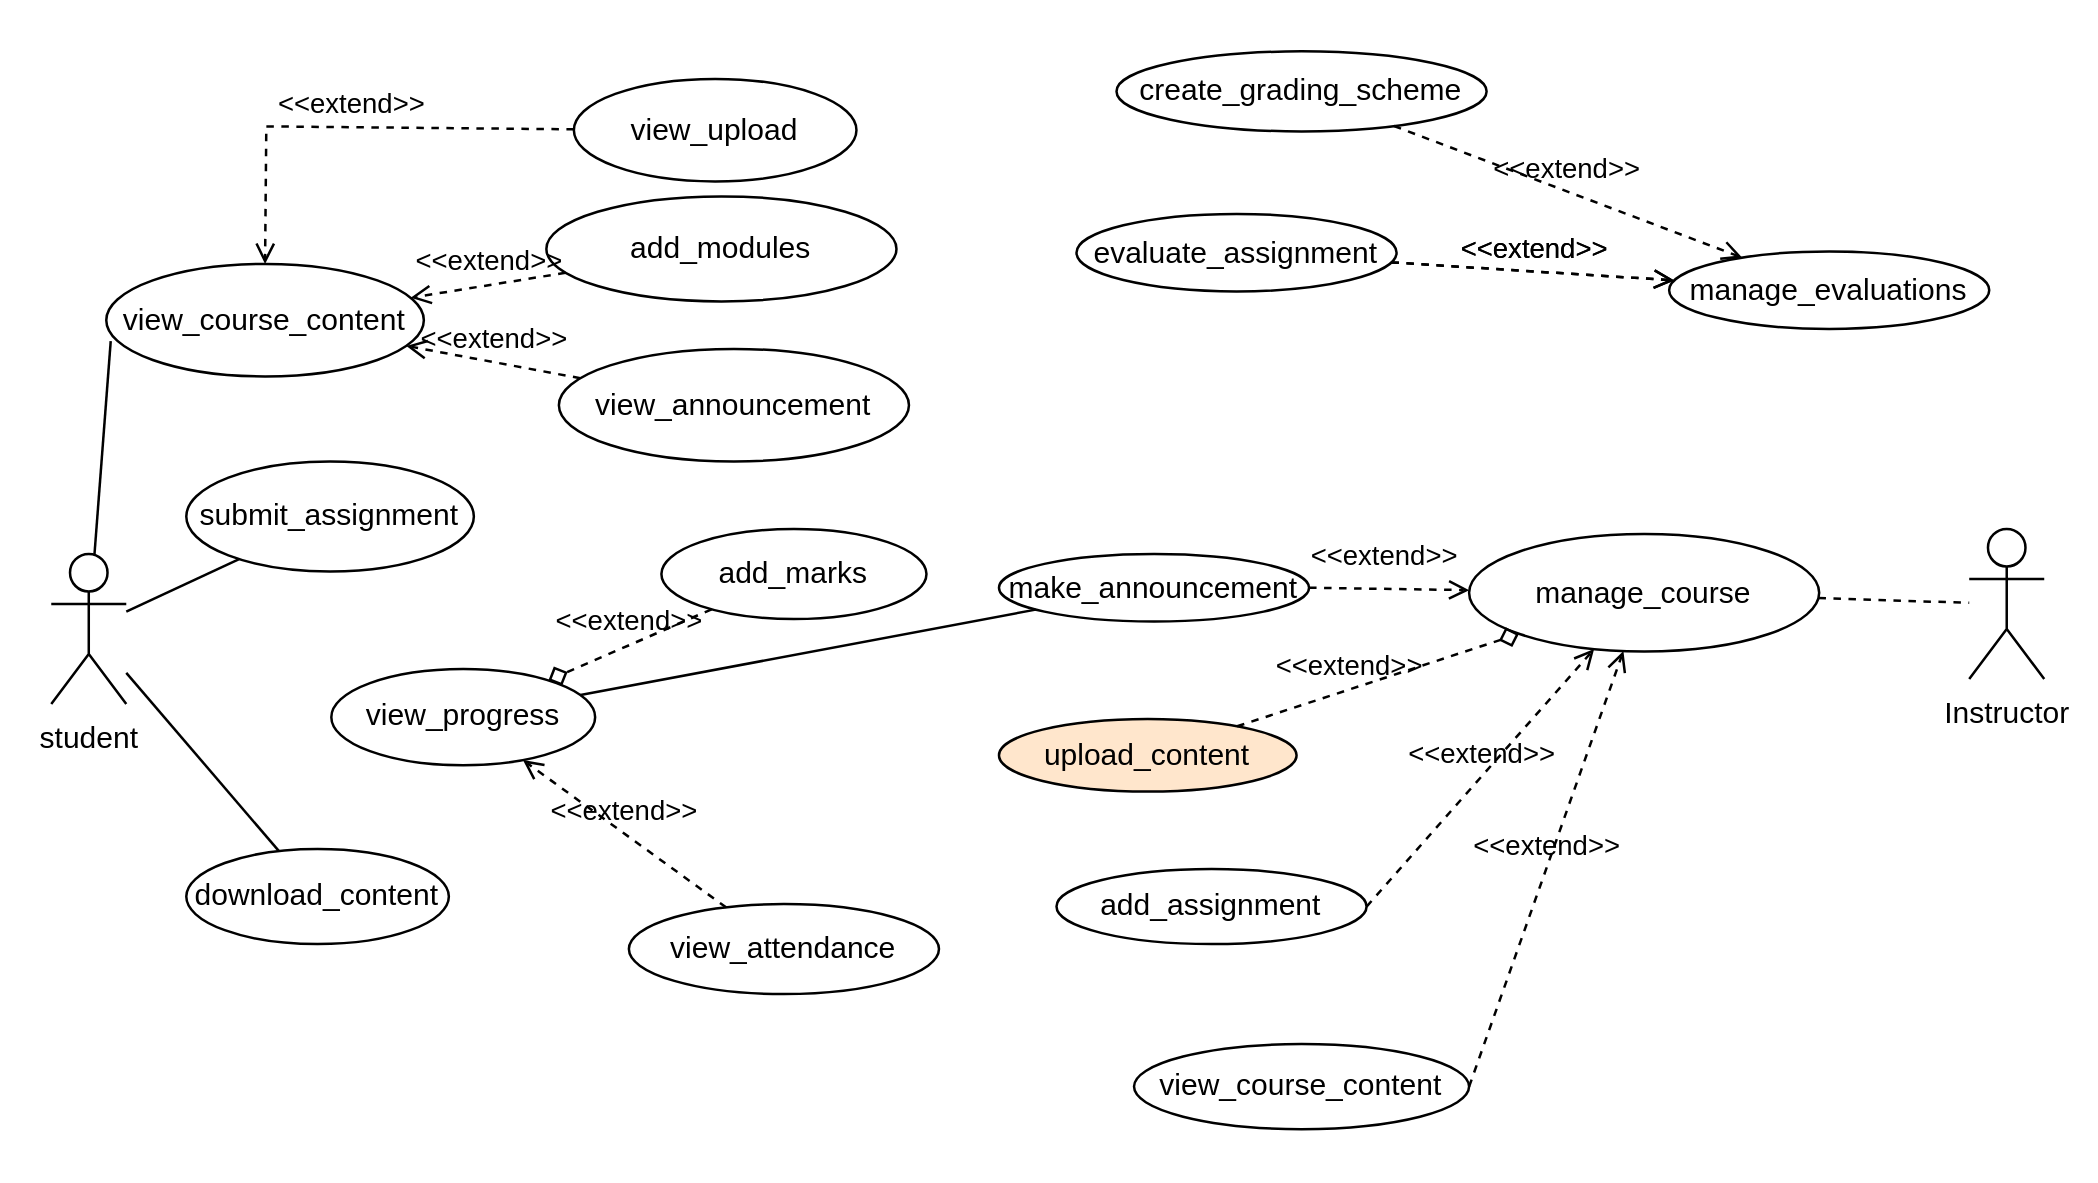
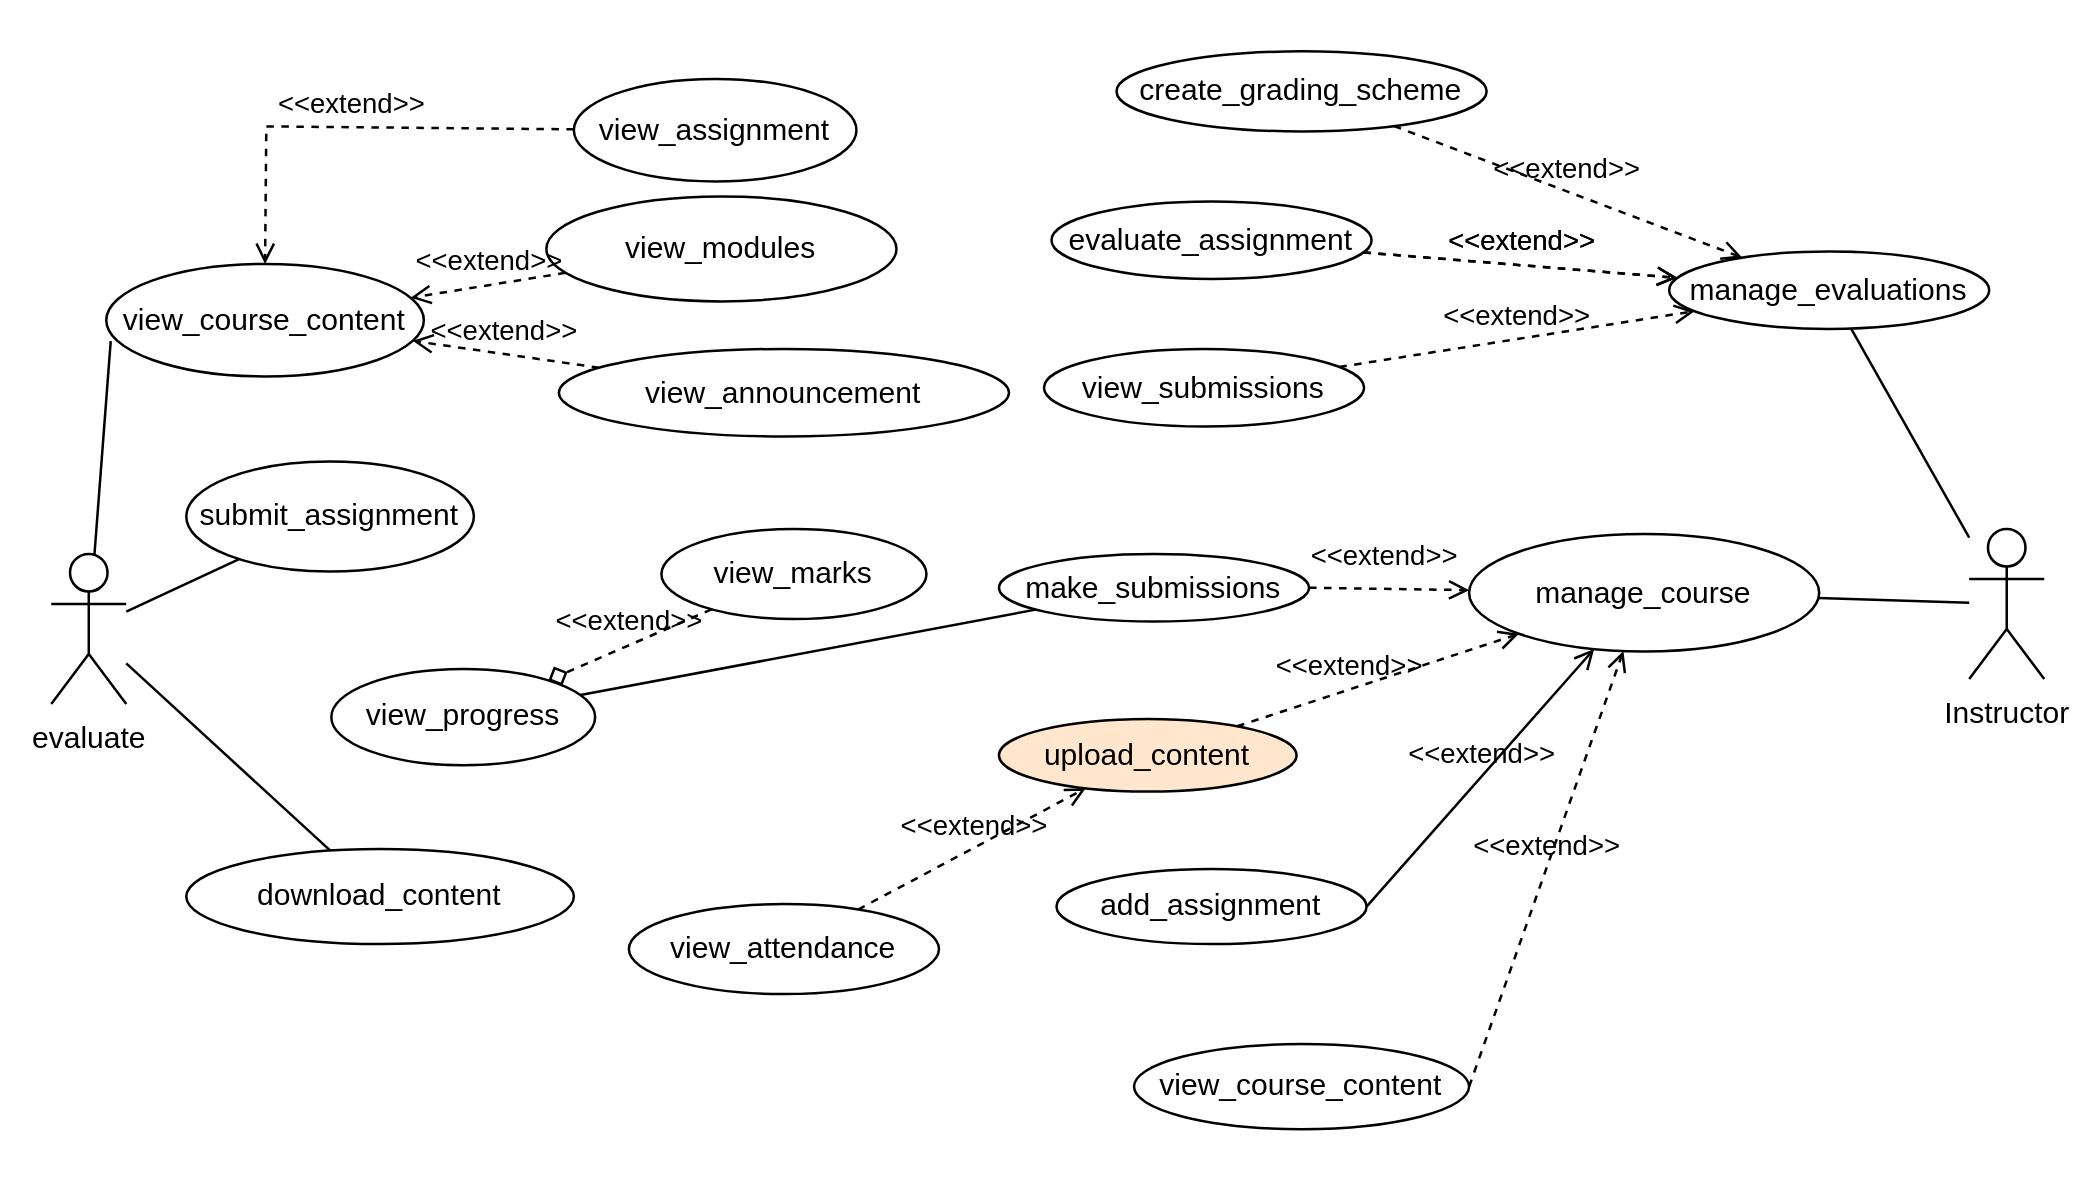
- <mxCell id="4" value="view_upload" style="ellipse;whiteSpace=wrap;html=1;" parent="1" vertex="1"><mxGeometry x="229" y="31" width="113" height="41" as="geometry" /></mxCell>
+ <mxCell id="4" value="view_assignment" style="ellipse;whiteSpace=wrap;html=1;" parent="1" vertex="1"><mxGeometry x="229" y="31" width="113" height="41" as="geometry" /></mxCell>
- <mxCell id="5" value="add_modules" style="ellipse;whiteSpace=wrap;html=1;" parent="1" vertex="1"><mxGeometry x="218" y="78" width="140" height="42" as="geometry" /></mxCell>
+ <mxCell id="5" value="view_modules" style="ellipse;whiteSpace=wrap;html=1;" parent="1" vertex="1"><mxGeometry x="218" y="78" width="140" height="42" as="geometry" /></mxCell>
- <mxCell id="35" value="evaluate_assignment" style="ellipse;whiteSpace=wrap;html=1;" parent="1" vertex="1"><mxGeometry x="430" y="85" width="128" height="31" as="geometry" /></mxCell>
+ <mxCell id="35" value="evaluate_assignment" style="ellipse;whiteSpace=wrap;html=1;" parent="1" vertex="1"><mxGeometry x="420" y="80" width="128" height="31" as="geometry" /></mxCell>
+ <mxCell id="40" value="&amp;lt;&amp;lt;extend&amp;gt;&amp;gt;" style="html=1;verticalAlign=bottom;labelBackgroundColor=none;endArrow=open;endFill=0;dashed=1;rounded=0;" parent="1" source="36" target="22" edge="1"><mxGeometry width="160" relative="1" as="geometry"><mxPoint x="344" y="211" as="sourcePoint" /><mxPoint x="504" y="211" as="targetPoint" /></mxGeometry></mxCell>
+ <mxCell id="36" value="view_submissions" style="ellipse;whiteSpace=wrap;html=1;" parent="1" vertex="1"><mxGeometry x="417" y="139" width="128" height="31" as="geometry" /></mxCell>
- <mxCell id="6" value="view_announcement" style="ellipse;whiteSpace=wrap;html=1;" parent="1" vertex="1"><mxGeometry x="223" y="139" width="140" height="45" as="geometry" /></mxCell>
+ <mxCell id="6" value="view_announcement" style="ellipse;whiteSpace=wrap;html=1;" parent="1" vertex="1"><mxGeometry x="223" y="139" width="180" height="35" as="geometry" /></mxCell>
+ <mxCell id="34" value="" style="endArrow=none;html=1;rounded=0;" parent="1" source="22" target="11" edge="1"><mxGeometry width="50" height="50" relative="1" as="geometry"><mxPoint x="538" y="227" as="sourcePoint" /><mxPoint x="588" y="177" as="targetPoint" /></mxGeometry></mxCell>
- <mxCell id="28" value="add_marks" style="ellipse;whiteSpace=wrap;html=1;" parent="1" vertex="1"><mxGeometry x="264" y="211" width="106" height="36" as="geometry" /></mxCell>
+ <mxCell id="28" value="view_marks" style="ellipse;whiteSpace=wrap;html=1;" parent="1" vertex="1"><mxGeometry x="264" y="211" width="106" height="36" as="geometry" /></mxCell>
- <mxCell id="10" value="make_announcement" style="ellipse;whiteSpace=wrap;html=1;" parent="1" vertex="1"><mxGeometry x="399" y="221" width="124" height="27" as="geometry" /></mxCell>
+ <mxCell id="10" value="make_submissions" style="ellipse;whiteSpace=wrap;html=1;" parent="1" vertex="1"><mxGeometry x="399" y="221" width="124" height="27" as="geometry" /></mxCell>
- <mxCell id="23" value="" style="endArrow=none;html=1;rounded=0;dashed=1;" parent="1" source="16" target="11" edge="1"><mxGeometry width="50" height="50" relative="1" as="geometry"><mxPoint x="435" y="269" as="sourcePoint" /><mxPoint x="485" y="219" as="targetPoint" /></mxGeometry></mxCell>
+ <mxCell id="23" value="" style="endArrow=none;html=1;rounded=0;" parent="1" source="16" target="11" edge="1"><mxGeometry width="50" height="50" relative="1" as="geometry"><mxPoint x="435" y="269" as="sourcePoint" /><mxPoint x="485" y="219" as="targetPoint" /></mxGeometry></mxCell>
- <mxCell id="20" value="&amp;lt;&amp;lt;extend&amp;gt;&amp;gt;" style="html=1;verticalAlign=bottom;labelBackgroundColor=none;endArrow=diamond;endFill=0;dashed=1;rounded=0;" parent="1" source="8" target="16" edge="1"><mxGeometry x="-0.214" width="160" relative="1" as="geometry"><mxPoint x="600" y="367" as="sourcePoint" /><mxPoint x="760" y="367" as="targetPoint" /><Array as="points" /><mxPoint as="offset" /></mxGeometry></mxCell>
+ <mxCell id="20" value="&amp;lt;&amp;lt;extend&amp;gt;&amp;gt;" style="html=1;verticalAlign=bottom;labelBackgroundColor=none;endArrow=open;endFill=0;dashed=1;rounded=0;" parent="1" source="8" target="16" edge="1"><mxGeometry x="-0.214" width="160" relative="1" as="geometry"><mxPoint x="600" y="367" as="sourcePoint" /><mxPoint x="760" y="367" as="targetPoint" /><Array as="points" /><mxPoint as="offset" /></mxGeometry></mxCell>
- <mxCell id="2" value="student" style="shape=umlActor;verticalLabelPosition=bottom;verticalAlign=top;html=1;outlineConnect=0;" parent="1" vertex="1"><mxGeometry x="20" y="221" width="30" height="60" as="geometry" /></mxCell>
+ <mxCell id="2" value="evaluate" style="shape=umlActor;verticalLabelPosition=bottom;verticalAlign=top;html=1;outlineConnect=0;" parent="1" vertex="1"><mxGeometry x="20" y="221" width="30" height="60" as="geometry" /></mxCell>
- <mxCell id="21" value="&amp;lt;&amp;lt;extend&amp;gt;&amp;gt;" style="html=1;verticalAlign=bottom;labelBackgroundColor=none;endArrow=open;endFill=0;dashed=1;rounded=0;exitX=1;exitY=0.5;exitDx=0;exitDy=0;" parent="1" source="9" target="16" edge="1"><mxGeometry width="160" relative="1" as="geometry"><mxPoint x="713" y="385" as="sourcePoint" /><mxPoint x="763" y="459" as="targetPoint" /><Array as="points" /></mxGeometry></mxCell>
+ <mxCell id="21" value="&amp;lt;&amp;lt;extend&amp;gt;&amp;gt;" style="html=1;verticalAlign=bottom;labelBackgroundColor=none;endArrow=open;endFill=0;dashed=0;rounded=0;exitX=1;exitY=0.5;exitDx=0;exitDy=0;" parent="1" source="9" target="16" edge="1"><mxGeometry width="160" relative="1" as="geometry"><mxPoint x="713" y="385" as="sourcePoint" /><mxPoint x="763" y="459" as="targetPoint" /><Array as="points" /></mxGeometry></mxCell>
- <mxCell id="33" value="&amp;lt;&amp;lt;extend&amp;gt;&amp;gt;" style="html=1;verticalAlign=bottom;labelBackgroundColor=none;endArrow=open;endFill=0;dashed=1;rounded=0;" parent="1" source="29" target="27" edge="1"><mxGeometry width="160" relative="1" as="geometry"><mxPoint x="344" y="211" as="sourcePoint" /><mxPoint x="504" y="211" as="targetPoint" /></mxGeometry></mxCell>
+ <mxCell id="33" value="&amp;lt;&amp;lt;extend&amp;gt;&amp;gt;" style="html=1;verticalAlign=bottom;labelBackgroundColor=none;endArrow=open;endFill=0;dashed=1;rounded=0;" parent="1" source="29" target="8" edge="1"><mxGeometry width="160" relative="1" as="geometry"><mxPoint x="344" y="211" as="sourcePoint" /><mxPoint x="504" y="211" as="targetPoint" /></mxGeometry></mxCell>
- <mxCell id="7" value="download_content" style="ellipse;whiteSpace=wrap;html=1;" parent="1" vertex="1"><mxGeometry x="74" y="339" width="105" height="38" as="geometry" /></mxCell>
+ <mxCell id="7" value="download_content" style="ellipse;whiteSpace=wrap;html=1;" parent="1" vertex="1"><mxGeometry x="74" y="339" width="155" height="38" as="geometry" /></mxCell>
